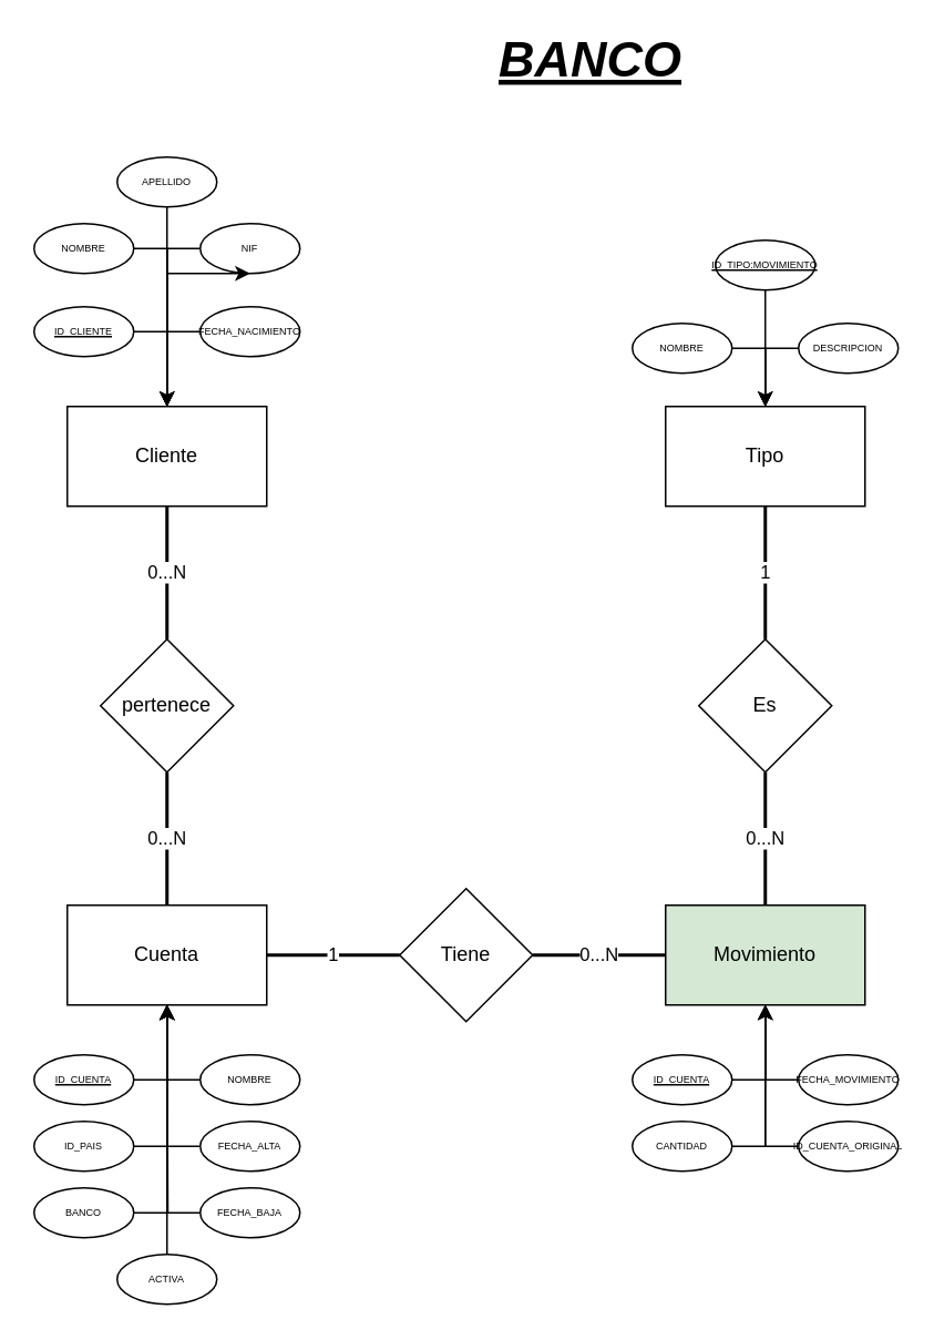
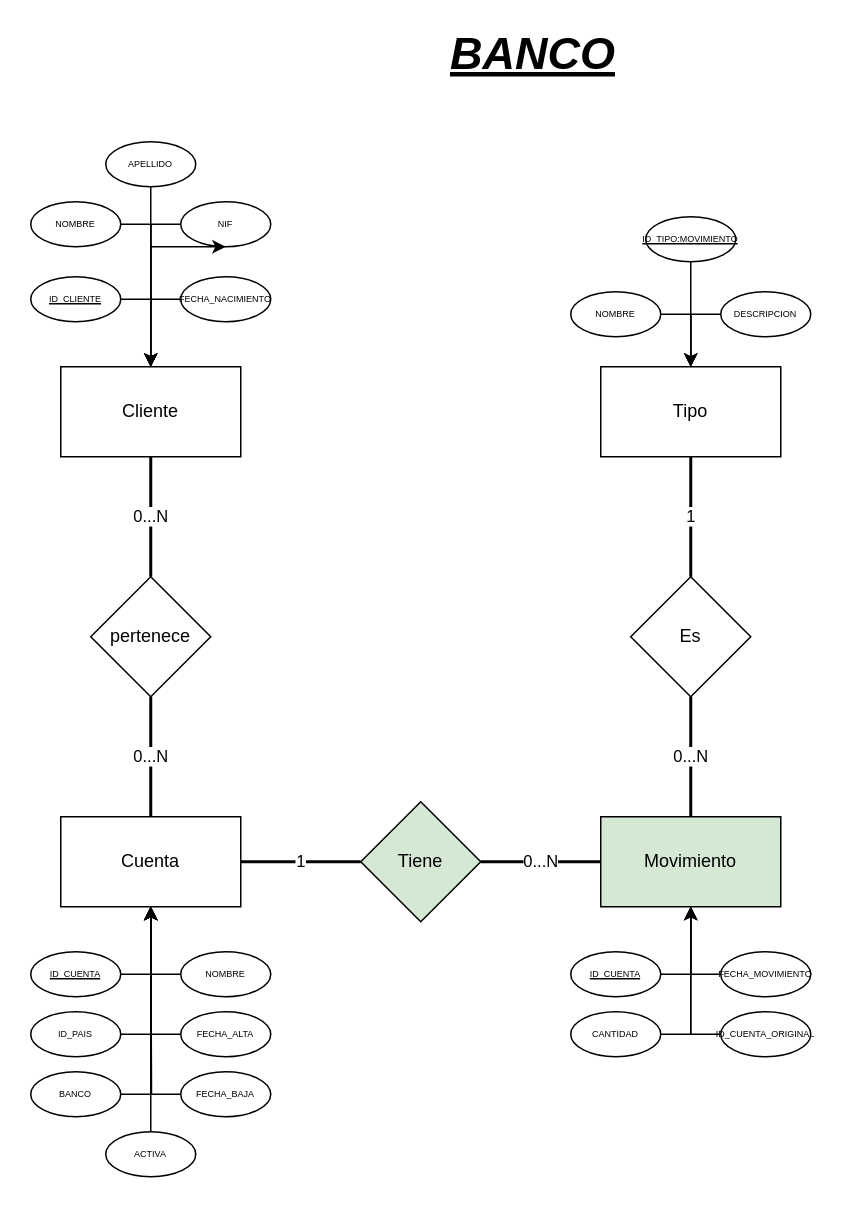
- <mxCell id="12" value="Tiene" style="rhombus;whiteSpace=wrap;html=1;" vertex="1" parent="1"><mxGeometry x="240" y="534" width="80" height="80" as="geometry" /></mxCell>
+ <mxCell id="12" value="Tiene" style="rhombus;whiteSpace=wrap;html=1;fillColor=#d5e8d4;" vertex="1" parent="1"><mxGeometry x="240" y="534" width="80" height="80" as="geometry" /></mxCell>
